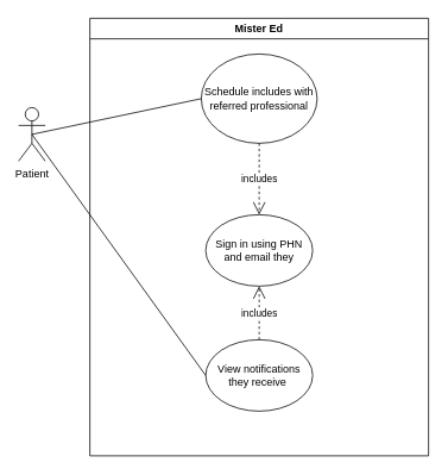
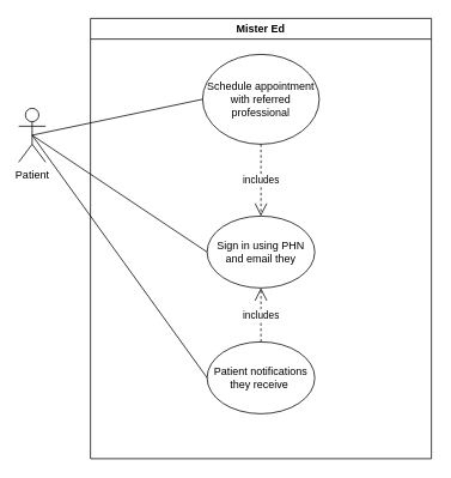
- <mxCell id="6" value="Schedule includes with referred professional" style="ellipse;whiteSpace=wrap;html=1;" vertex="1" parent="3"><mxGeometry x="125" y="40" width="130" height="100" as="geometry" /></mxCell>
+ <mxCell id="6" value="Schedule appointment with referred professional" style="ellipse;whiteSpace=wrap;html=1;" vertex="1" parent="3"><mxGeometry x="125" y="40" width="130" height="100" as="geometry" /></mxCell>
+ <mxCell id="9" value="" style="endArrow=none;html=1;rounded=0;exitX=0.5;exitY=0.5;exitDx=0;exitDy=0;exitPerimeter=0;entryX=0;entryY=0.5;entryDx=0;entryDy=0;" edge="1" parent="1" source="2" target="4"><mxGeometry width="50" height="50" relative="1" as="geometry"><mxPoint x="70" y="170" as="sourcePoint" /><mxPoint x="120" y="120" as="targetPoint" /></mxGeometry></mxCell>
- <mxCell id="5" value="View notifications they receive&amp;nbsp;" style="ellipse;whiteSpace=wrap;html=1;" vertex="1" parent="3"><mxGeometry x="130" y="360" width="120" height="80" as="geometry" /></mxCell>
+ <mxCell id="5" value="Patient notifications they receive&amp;nbsp;" style="ellipse;whiteSpace=wrap;html=1;" vertex="1" parent="3"><mxGeometry x="130" y="360" width="120" height="80" as="geometry" /></mxCell>
